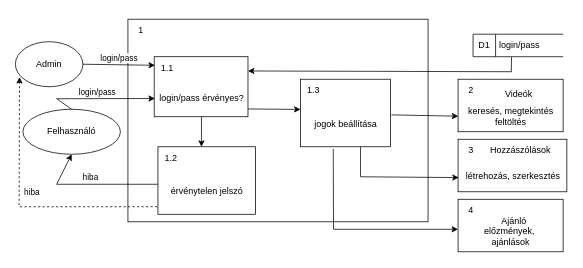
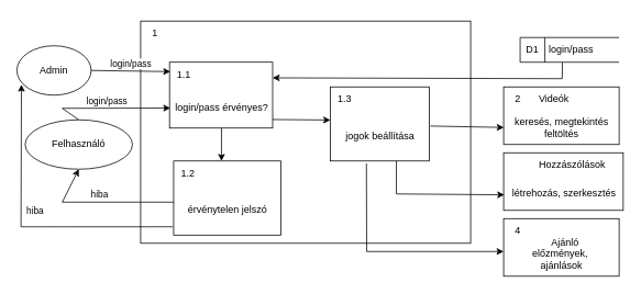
- <mxCell id="27" value="Videók" style="text;strokeColor=none;fillColor=none;align=left;verticalAlign=middle;whiteSpace=wrap;rounded=0;autosize=1;connectable=0;allowArrows=0;movable=0;resizable=0;rotatable=0;deletable=0;cloneable=0;spacingLeft=6;fontStyle=0;html=1;" vertex="1" parent="25"><mxGeometry x="55" y="5" width="60" height="30" as="geometry" /></mxCell>
+ <mxCell id="27" value="Videók" style="text;strokeColor=none;fillColor=none;align=left;verticalAlign=middle;whiteSpace=wrap;rounded=0;autosize=1;connectable=0;allowArrows=0;movable=0;resizable=0;rotatable=0;deletable=0;cloneable=0;spacingLeft=6;fontStyle=0;html=1;" vertex="1" parent="25"><mxGeometry x="35" width="60" height="30" as="geometry" /></mxCell>
- <mxCell id="29" value="3" style="text;html=1;strokeColor=none;fillColor=none;align=center;verticalAlign=middle;whiteSpace=wrap;rounded=0;connectable=0;allowArrows=0;editable=1;movable=0;resizable=0;rotatable=0;deletable=0;locked=0;cloneable=0;" vertex="1" parent="28"><mxGeometry width="35" height="30" as="geometry" /></mxCell>
- <mxCell id="21" value="hiba" style="endArrow=classic;html=1;rounded=0;verticalAlign=bottom;exitX=-0.007;exitY=0.888;exitDx=0;exitDy=0;exitPerimeter=0;entryX=0.061;entryY=0.786;entryDx=0;entryDy=0;entryPerimeter=0;dashed=1;" edge="1" parent="1" source="10" target="16"><mxGeometry x="-0.067" y="-10" width="50" height="50" relative="1" as="geometry"><mxPoint x="204.25" y="273.72" as="sourcePoint" /><mxPoint x="490" y="155" as="targetPoint" /><Array as="points"><mxPoint x="25" y="275" /></Array><mxPoint as="offset" /></mxGeometry></mxCell>
+ <mxCell id="21" value="hiba" style="endArrow=classic;html=1;rounded=0;verticalAlign=bottom;exitX=-0.007;exitY=0.888;exitDx=0;exitDy=0;exitPerimeter=0;entryX=0.061;entryY=0.786;entryDx=0;entryDy=0;entryPerimeter=0;" edge="1" parent="1" source="10" target="16"><mxGeometry x="-0.067" y="-10" width="50" height="50" relative="1" as="geometry"><mxPoint x="204.25" y="273.72" as="sourcePoint" /><mxPoint x="490" y="155" as="targetPoint" /><Array as="points"><mxPoint x="25" y="275" /></Array><mxPoint as="offset" /></mxGeometry></mxCell>
